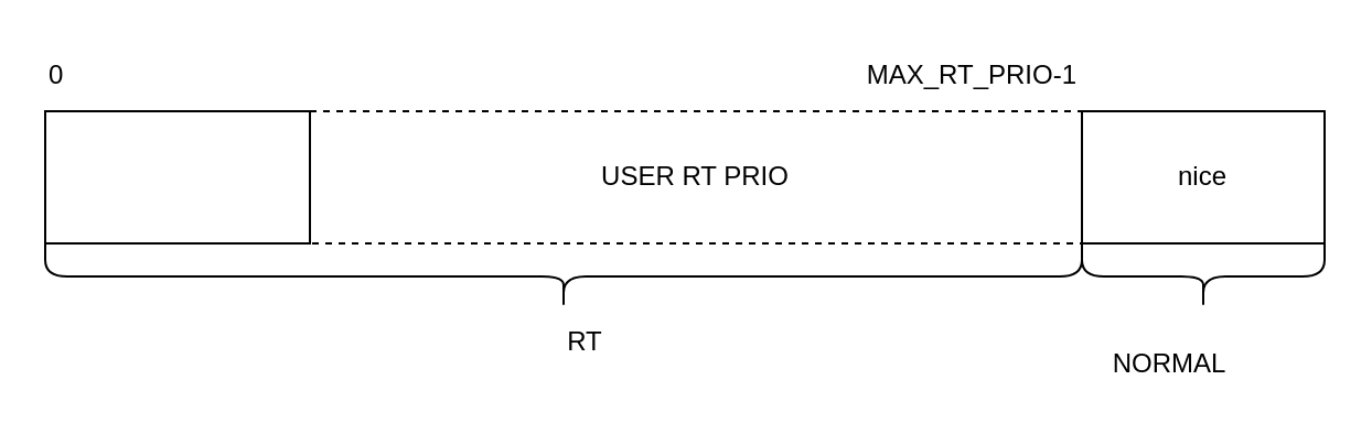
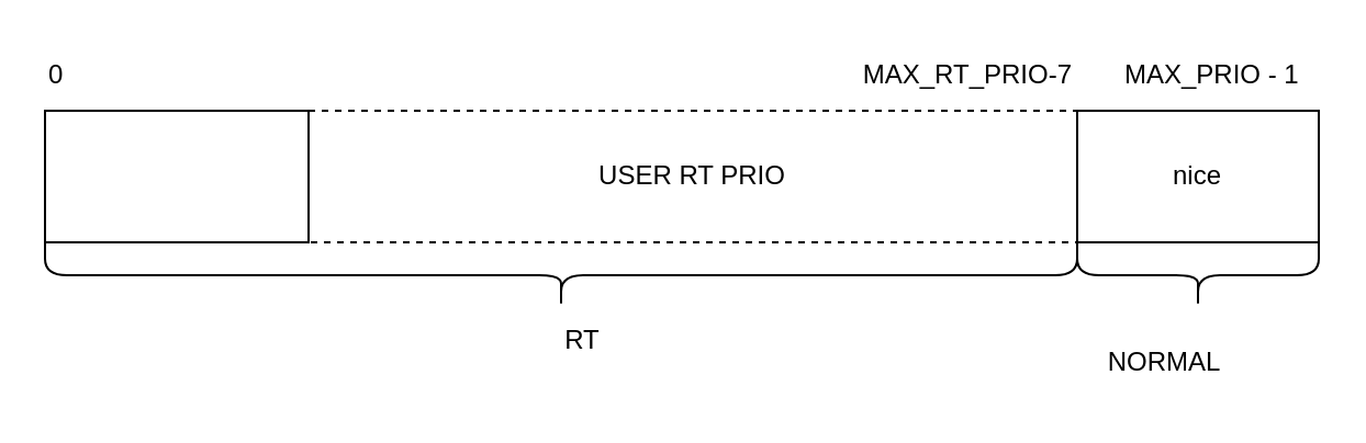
- <mxCell id="9" value="MAX_RT_PRIO-1" style="text;whiteSpace=wrap;html=1;align=right;" vertex="1" parent="1"><mxGeometry x="385" y="20" width="105" height="30" as="geometry" /></mxCell>
+ <mxCell id="9" value="MAX_RT_PRIO-7" style="text;whiteSpace=wrap;html=1;align=right;" vertex="1" parent="1"><mxGeometry x="385" y="20" width="105" height="30" as="geometry" /></mxCell>
+ <mxCell id="8" value="MAX_PRIO - 1" style="text;whiteSpace=wrap;html=1;" vertex="1" parent="1"><mxGeometry x="510" y="20" width="90" height="30" as="geometry" /></mxCell>
